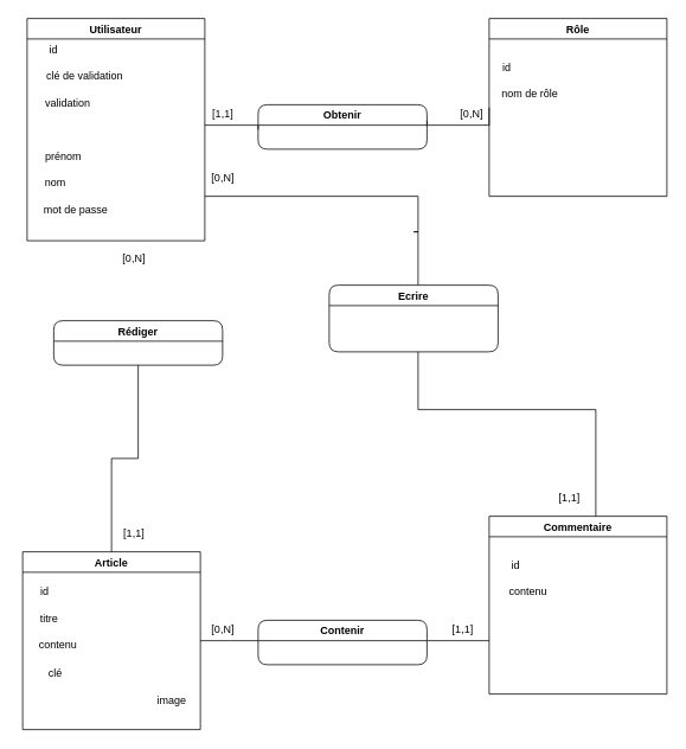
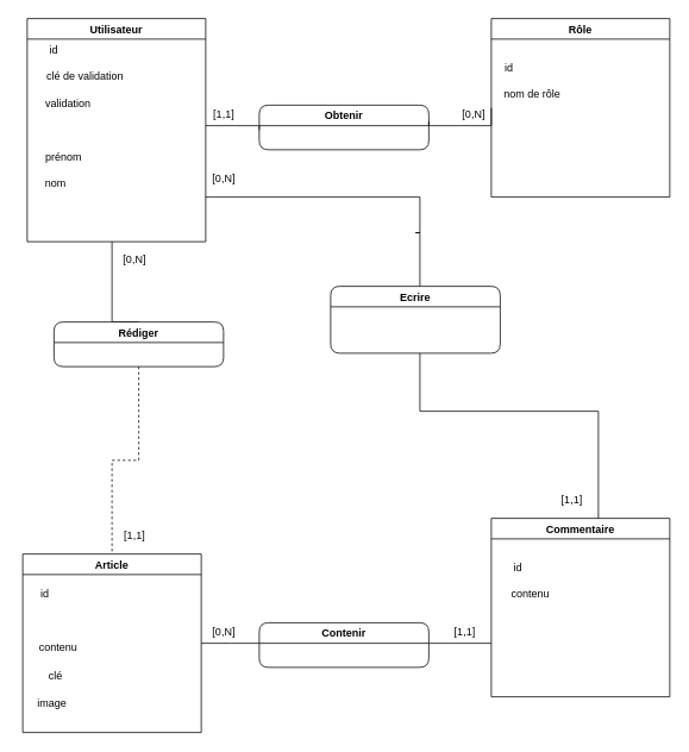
- <mxCell id="11" value="mot de passe" style="text;html=1;strokeColor=none;fillColor=none;align=center;verticalAlign=middle;whiteSpace=wrap;rounded=0;" parent="5" vertex="1"><mxGeometry x="8" y="200" width="94" height="30" as="geometry" /></mxCell>
+ <mxCell id="2" value="" style="edgeStyle=orthogonalEdgeStyle;rounded=0;orthogonalLoop=1;jettySize=auto;html=1;entryX=0.5;entryY=0;entryDx=0;entryDy=0;endArrow=none;endFill=0;" parent="1" source="5" target="26" edge="1"><mxGeometry relative="1" as="geometry"><mxPoint x="130" y="445" as="targetPoint" /><Array as="points"><mxPoint x="125" y="330" /><mxPoint x="125" y="330" /></Array></mxGeometry></mxCell>
- <mxCell id="25" value="" style="edgeStyle=orthogonalEdgeStyle;rounded=0;orthogonalLoop=1;jettySize=auto;html=1;endArrow=none;endFill=0;" parent="1" source="26" target="13" edge="1"><mxGeometry relative="1" as="geometry" /></mxCell>
+ <mxCell id="25" value="" style="edgeStyle=orthogonalEdgeStyle;rounded=0;orthogonalLoop=1;jettySize=auto;html=1;endArrow=none;endFill=0;dashed=1;" parent="1" source="26" target="13" edge="1"><mxGeometry relative="1" as="geometry" /></mxCell>
- <mxCell id="15" value="titre" style="text;html=1;strokeColor=none;fillColor=none;align=center;verticalAlign=middle;whiteSpace=wrap;rounded=0;" parent="13" vertex="1"><mxGeometry y="60" width="60" height="30" as="geometry" /></mxCell>
- <mxCell id="18" value="image&lt;br&gt;" style="text;html=1;strokeColor=none;fillColor=none;align=center;verticalAlign=middle;whiteSpace=wrap;rounded=0;" parent="13" vertex="1"><mxGeometry x="138" y="152" width="60" height="30" as="geometry" /></mxCell>
+ <mxCell id="18" value="image&lt;br&gt;" style="text;html=1;strokeColor=none;fillColor=none;align=center;verticalAlign=middle;whiteSpace=wrap;rounded=0;" parent="13" vertex="1"><mxGeometry x="3" y="152" width="60" height="30" as="geometry" /></mxCell>
